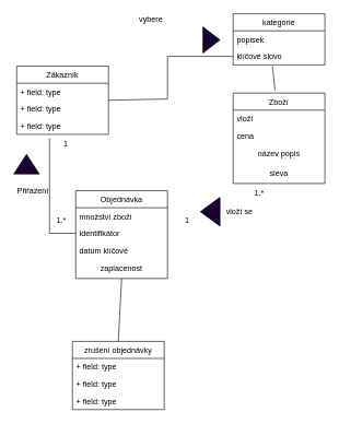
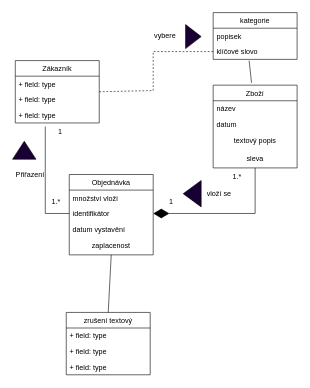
- <mxCell id="21" value="vybere" style="text;html=1;strokeColor=none;fillColor=none;align=center;verticalAlign=middle;whiteSpace=wrap;rounded=0;" vertex="1" parent="1"><mxGeometry x="200" y="14" width="60" height="30" as="geometry" /></mxCell>
+ <mxCell id="21" value="vybere" style="text;html=1;strokeColor=none;fillColor=none;align=center;verticalAlign=middle;whiteSpace=wrap;rounded=0;" vertex="1" parent="1"><mxGeometry x="245" y="44" width="60" height="30" as="geometry" /></mxCell>
- <mxCell id="19" value="" style="endArrow=none;html=1;rounded=0;exitX=1;exitY=0.5;exitDx=0;exitDy=0;entryX=0;entryY=0.5;entryDx=0;entryDy=0;" edge="1" parent="1" source="2" target="13"><mxGeometry width="50" height="50" relative="1" as="geometry"><mxPoint x="195" y="240" as="sourcePoint" /><mxPoint x="255" y="30" as="targetPoint" /><Array as="points"><mxPoint x="255" y="150" /><mxPoint x="255" y="85" /></Array></mxGeometry></mxCell>
+ <mxCell id="19" value="" style="endArrow=none;html=1;rounded=0;exitX=1;exitY=0.5;exitDx=0;exitDy=0;entryX=0;entryY=0.5;entryDx=0;entryDy=0;dashed=1;" edge="1" parent="1" source="2" target="13"><mxGeometry width="50" height="50" relative="1" as="geometry"><mxPoint x="195" y="240" as="sourcePoint" /><mxPoint x="255" y="30" as="targetPoint" /><Array as="points"><mxPoint x="255" y="150" /><mxPoint x="255" y="85" /></Array></mxGeometry></mxCell>
- <mxCell id="7" value="vloží" style="text;strokeColor=none;fillColor=none;align=left;verticalAlign=top;spacingLeft=4;spacingRight=4;overflow=hidden;rotatable=0;points=[[0,0.5],[1,0.5]];portConstraint=eastwest;" vertex="1" parent="6"><mxGeometry y="26" width="140" height="26" as="geometry" /></mxCell>
+ <mxCell id="7" value="název" style="text;strokeColor=none;fillColor=none;align=left;verticalAlign=top;spacingLeft=4;spacingRight=4;overflow=hidden;rotatable=0;points=[[0,0.5],[1,0.5]];portConstraint=eastwest;" vertex="1" parent="6"><mxGeometry y="26" width="140" height="26" as="geometry" /></mxCell>
- <mxCell id="8" value="cena" style="text;strokeColor=none;fillColor=none;align=left;verticalAlign=top;spacingLeft=4;spacingRight=4;overflow=hidden;rotatable=0;points=[[0,0.5],[1,0.5]];portConstraint=eastwest;" vertex="1" parent="6"><mxGeometry y="52" width="140" height="26" as="geometry" /></mxCell>
+ <mxCell id="8" value="datum" style="text;strokeColor=none;fillColor=none;align=left;verticalAlign=top;spacingLeft=4;spacingRight=4;overflow=hidden;rotatable=0;points=[[0,0.5],[1,0.5]];portConstraint=eastwest;" vertex="1" parent="6"><mxGeometry y="52" width="140" height="26" as="geometry" /></mxCell>
- <mxCell id="9" value="název popis" style="text;html=1;strokeColor=none;fillColor=none;align=center;verticalAlign=middle;whiteSpace=wrap;rounded=0;" vertex="1" parent="6"><mxGeometry y="78" width="140" height="30" as="geometry" /></mxCell>
+ <mxCell id="9" value="textový popis" style="text;html=1;strokeColor=none;fillColor=none;align=center;verticalAlign=middle;whiteSpace=wrap;rounded=0;" vertex="1" parent="6"><mxGeometry y="78" width="140" height="30" as="geometry" /></mxCell>
- <mxCell id="15" value="množství zboží" style="text;strokeColor=none;fillColor=none;align=left;verticalAlign=top;spacingLeft=4;spacingRight=4;overflow=hidden;rotatable=0;points=[[0,0.5],[1,0.5]];portConstraint=eastwest;" vertex="1" parent="14"><mxGeometry y="26" width="140" height="26" as="geometry" /></mxCell>
+ <mxCell id="15" value="množství vloží" style="text;strokeColor=none;fillColor=none;align=left;verticalAlign=top;spacingLeft=4;spacingRight=4;overflow=hidden;rotatable=0;points=[[0,0.5],[1,0.5]];portConstraint=eastwest;" vertex="1" parent="14"><mxGeometry y="26" width="140" height="26" as="geometry" /></mxCell>
+ <mxCell id="25" value="" style="endArrow=diamondThin;endFill=1;endSize=24;html=1;rounded=0;entryX=1;entryY=0.5;entryDx=0;entryDy=0;exitX=0.5;exitY=1;exitDx=0;exitDy=0;" edge="1" parent="1" source="10" target="16"><mxGeometry width="160" relative="1" as="geometry"><mxPoint x="525" y="440" as="sourcePoint" /><mxPoint x="295" y="380" as="targetPoint" /><Array as="points"><mxPoint x="425" y="355" /></Array></mxGeometry></mxCell>
- <mxCell id="17" value="datum klíčové" style="text;strokeColor=none;fillColor=none;align=left;verticalAlign=top;spacingLeft=4;spacingRight=4;overflow=hidden;rotatable=0;points=[[0,0.5],[1,0.5]];portConstraint=eastwest;" vertex="1" parent="14"><mxGeometry y="78" width="140" height="26" as="geometry" /></mxCell>
+ <mxCell id="17" value="datum vystavění" style="text;strokeColor=none;fillColor=none;align=left;verticalAlign=top;spacingLeft=4;spacingRight=4;overflow=hidden;rotatable=0;points=[[0,0.5],[1,0.5]];portConstraint=eastwest;" vertex="1" parent="14"><mxGeometry y="78" width="140" height="26" as="geometry" /></mxCell>
- <mxCell id="33" value="zrušení objednávky" style="swimlane;fontStyle=0;childLayout=stackLayout;horizontal=1;startSize=26;fillColor=none;horizontalStack=0;resizeParent=1;resizeParentMax=0;resizeLast=0;collapsible=1;marginBottom=0;" vertex="1" parent="1"><mxGeometry x="110" y="520" width="140" height="104" as="geometry" /></mxCell>
+ <mxCell id="33" value="zrušení textový" style="swimlane;fontStyle=0;childLayout=stackLayout;horizontal=1;startSize=26;fillColor=none;horizontalStack=0;resizeParent=1;resizeParentMax=0;resizeLast=0;collapsible=1;marginBottom=0;" vertex="1" parent="1"><mxGeometry x="110" y="520" width="140" height="104" as="geometry" /></mxCell>
